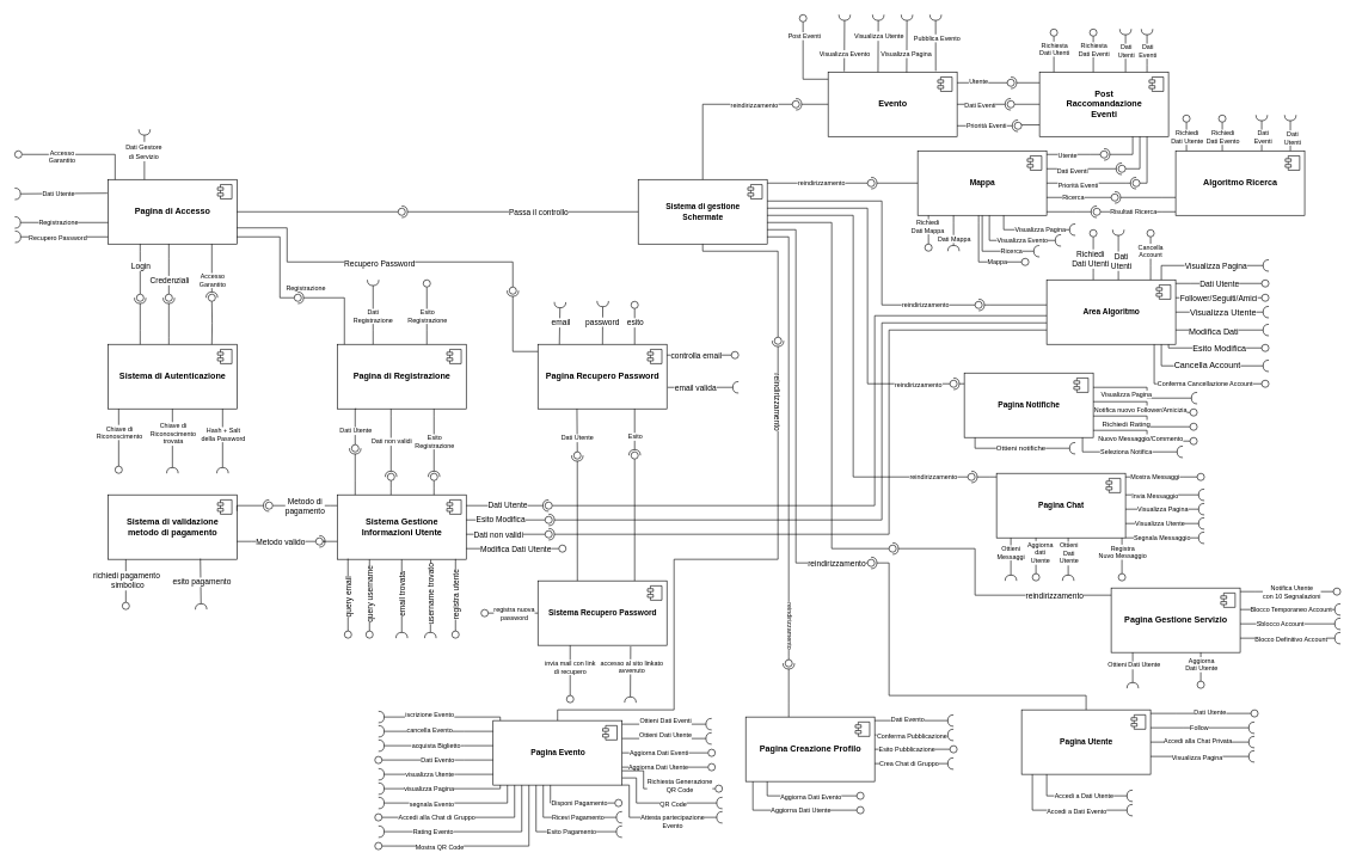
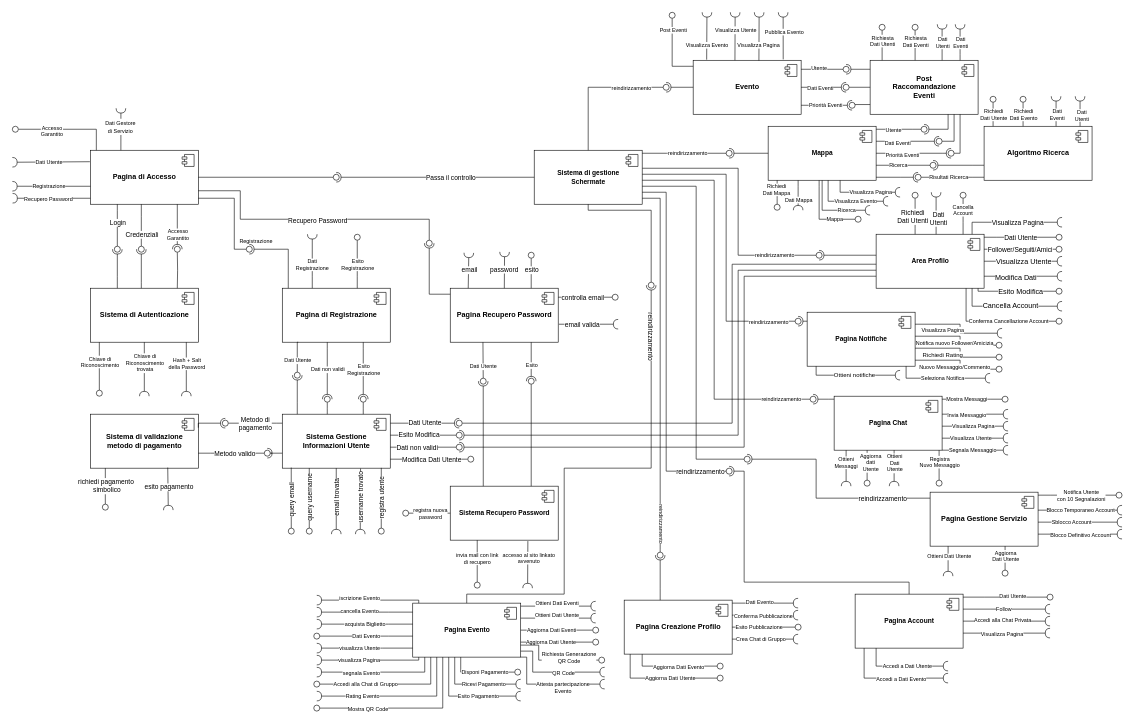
- <mxCell id="137" value="&lt;b&gt;Area Algoritmo&lt;br&gt;&lt;/b&gt;" style="html=1;dropTarget=0;fontSize=11;" parent="1" vertex="1"><mxGeometry x="1460" y="390" width="180" height="90" as="geometry" /></mxCell>
+ <mxCell id="137" value="&lt;b&gt;Area Profilo&lt;br&gt;&lt;/b&gt;" style="html=1;dropTarget=0;fontSize=11;" parent="1" vertex="1"><mxGeometry x="1460" y="390" width="180" height="90" as="geometry" /></mxCell>
- <mxCell id="169" value="&lt;b style=&quot;font-size: 11px;&quot;&gt;&lt;font style=&quot;font-size: 11px;&quot;&gt;Pagina Utente&lt;/font&gt;&lt;br&gt;&lt;/b&gt;" style="html=1;dropTarget=0;fontSize=9;" parent="1" vertex="1"><mxGeometry x="1425" y="990" width="180" height="90" as="geometry" /></mxCell>
+ <mxCell id="169" value="&lt;b style=&quot;font-size: 11px;&quot;&gt;&lt;font style=&quot;font-size: 11px;&quot;&gt;Pagina Account&lt;/font&gt;&lt;br&gt;&lt;/b&gt;" style="html=1;dropTarget=0;fontSize=9;" parent="1" vertex="1"><mxGeometry x="1425" y="990" width="180" height="90" as="geometry" /></mxCell>
